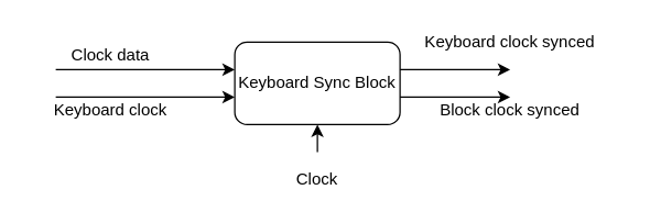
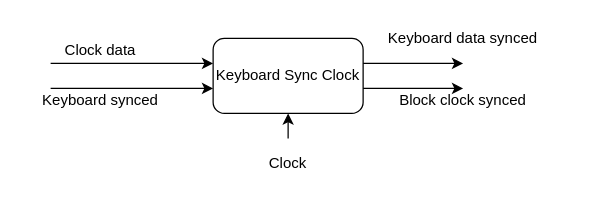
- <mxCell id="9" value="Keyboard clock synced" style="text;html=1;strokeColor=none;fillColor=none;align=center;verticalAlign=middle;whiteSpace=wrap;rounded=0;" vertex="1" parent="1"><mxGeometry x="290" y="20" width="160" height="20" as="geometry" /></mxCell>
+ <mxCell id="9" value="Keyboard data synced" style="text;html=1;strokeColor=none;fillColor=none;align=center;verticalAlign=middle;whiteSpace=wrap;rounded=0;" vertex="1" parent="1"><mxGeometry x="290" y="20" width="160" height="20" as="geometry" /></mxCell>
- <mxCell id="2" value="Keyboard Sync Block" style="rounded=1;whiteSpace=wrap;html=1;" vertex="1" parent="1"><mxGeometry x="170" y="30" width="120" height="60" as="geometry" /></mxCell>
+ <mxCell id="2" value="Keyboard Sync Clock" style="rounded=1;whiteSpace=wrap;html=1;" vertex="1" parent="1"><mxGeometry x="170" y="30" width="120" height="60" as="geometry" /></mxCell>
- <mxCell id="8" value="Keyboard clock" style="text;html=1;strokeColor=none;fillColor=none;align=center;verticalAlign=middle;whiteSpace=wrap;rounded=0;" vertex="1" parent="1"><mxGeometry x="20" y="70" width="120" height="20" as="geometry" /></mxCell>
+ <mxCell id="8" value="Keyboard synced" style="text;html=1;strokeColor=none;fillColor=none;align=center;verticalAlign=middle;whiteSpace=wrap;rounded=0;" vertex="1" parent="1"><mxGeometry x="20" y="70" width="120" height="20" as="geometry" /></mxCell>
